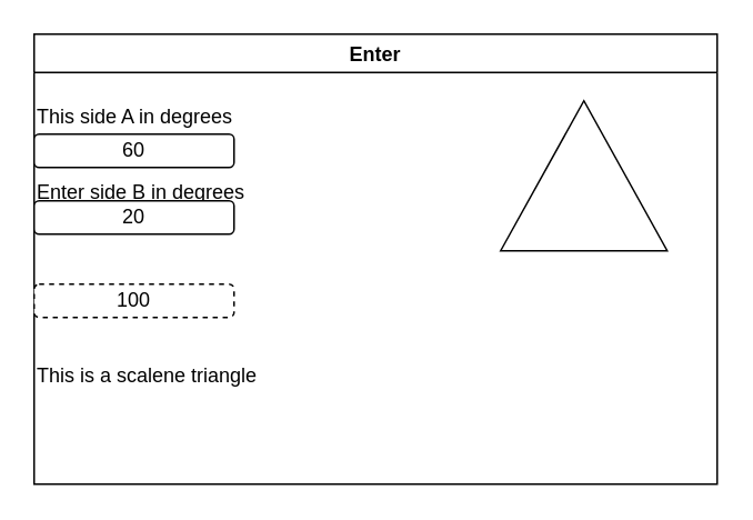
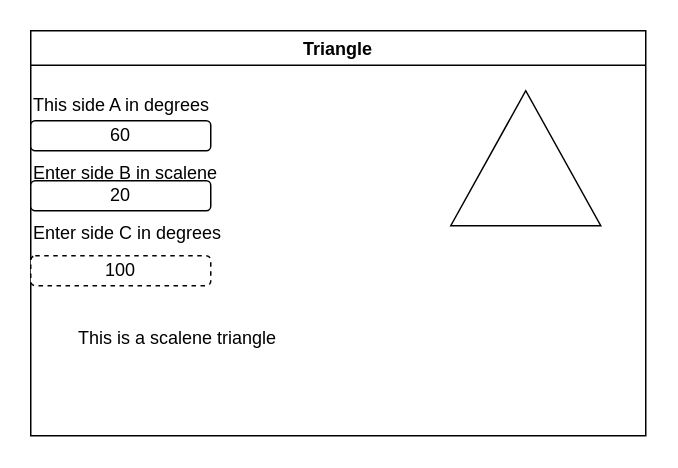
- <mxCell id="2" value="Enter" style="swimlane;" vertex="1" parent="1"><mxGeometry x="20" y="20" width="410" height="270" as="geometry" /></mxCell>
+ <mxCell id="2" value="Triangle" style="swimlane;" vertex="1" parent="1"><mxGeometry x="20" y="20" width="410" height="270" as="geometry" /></mxCell>
- <mxCell id="5" value="Enter side B in degrees" style="text;html=1;strokeColor=none;fillColor=none;align=left;verticalAlign=middle;whiteSpace=wrap;rounded=0;" vertex="1" parent="2"><mxGeometry y="80" width="150" height="30" as="geometry" /></mxCell>
+ <mxCell id="5" value="Enter side B in scalene" style="text;html=1;strokeColor=none;fillColor=none;align=left;verticalAlign=middle;whiteSpace=wrap;rounded=0;" vertex="1" parent="2"><mxGeometry y="80" width="150" height="30" as="geometry" /></mxCell>
+ <mxCell id="6" value="Enter side C in degrees" style="text;html=1;strokeColor=none;fillColor=none;align=left;verticalAlign=middle;whiteSpace=wrap;rounded=0;" vertex="1" parent="2"><mxGeometry y="120" width="150" height="30" as="geometry" /></mxCell>
- <mxCell id="10" value="This is a scalene triangle" style="text;html=1;strokeColor=none;fillColor=none;align=left;verticalAlign=middle;whiteSpace=wrap;rounded=0;" vertex="1" parent="2"><mxGeometry y="190" width="160" height="30" as="geometry" /></mxCell>
+ <mxCell id="10" value="This is a scalene triangle" style="text;html=1;strokeColor=none;fillColor=none;align=left;verticalAlign=middle;whiteSpace=wrap;rounded=0;" vertex="1" parent="2"><mxGeometry x="30" y="190" width="160" height="30" as="geometry" /></mxCell>
